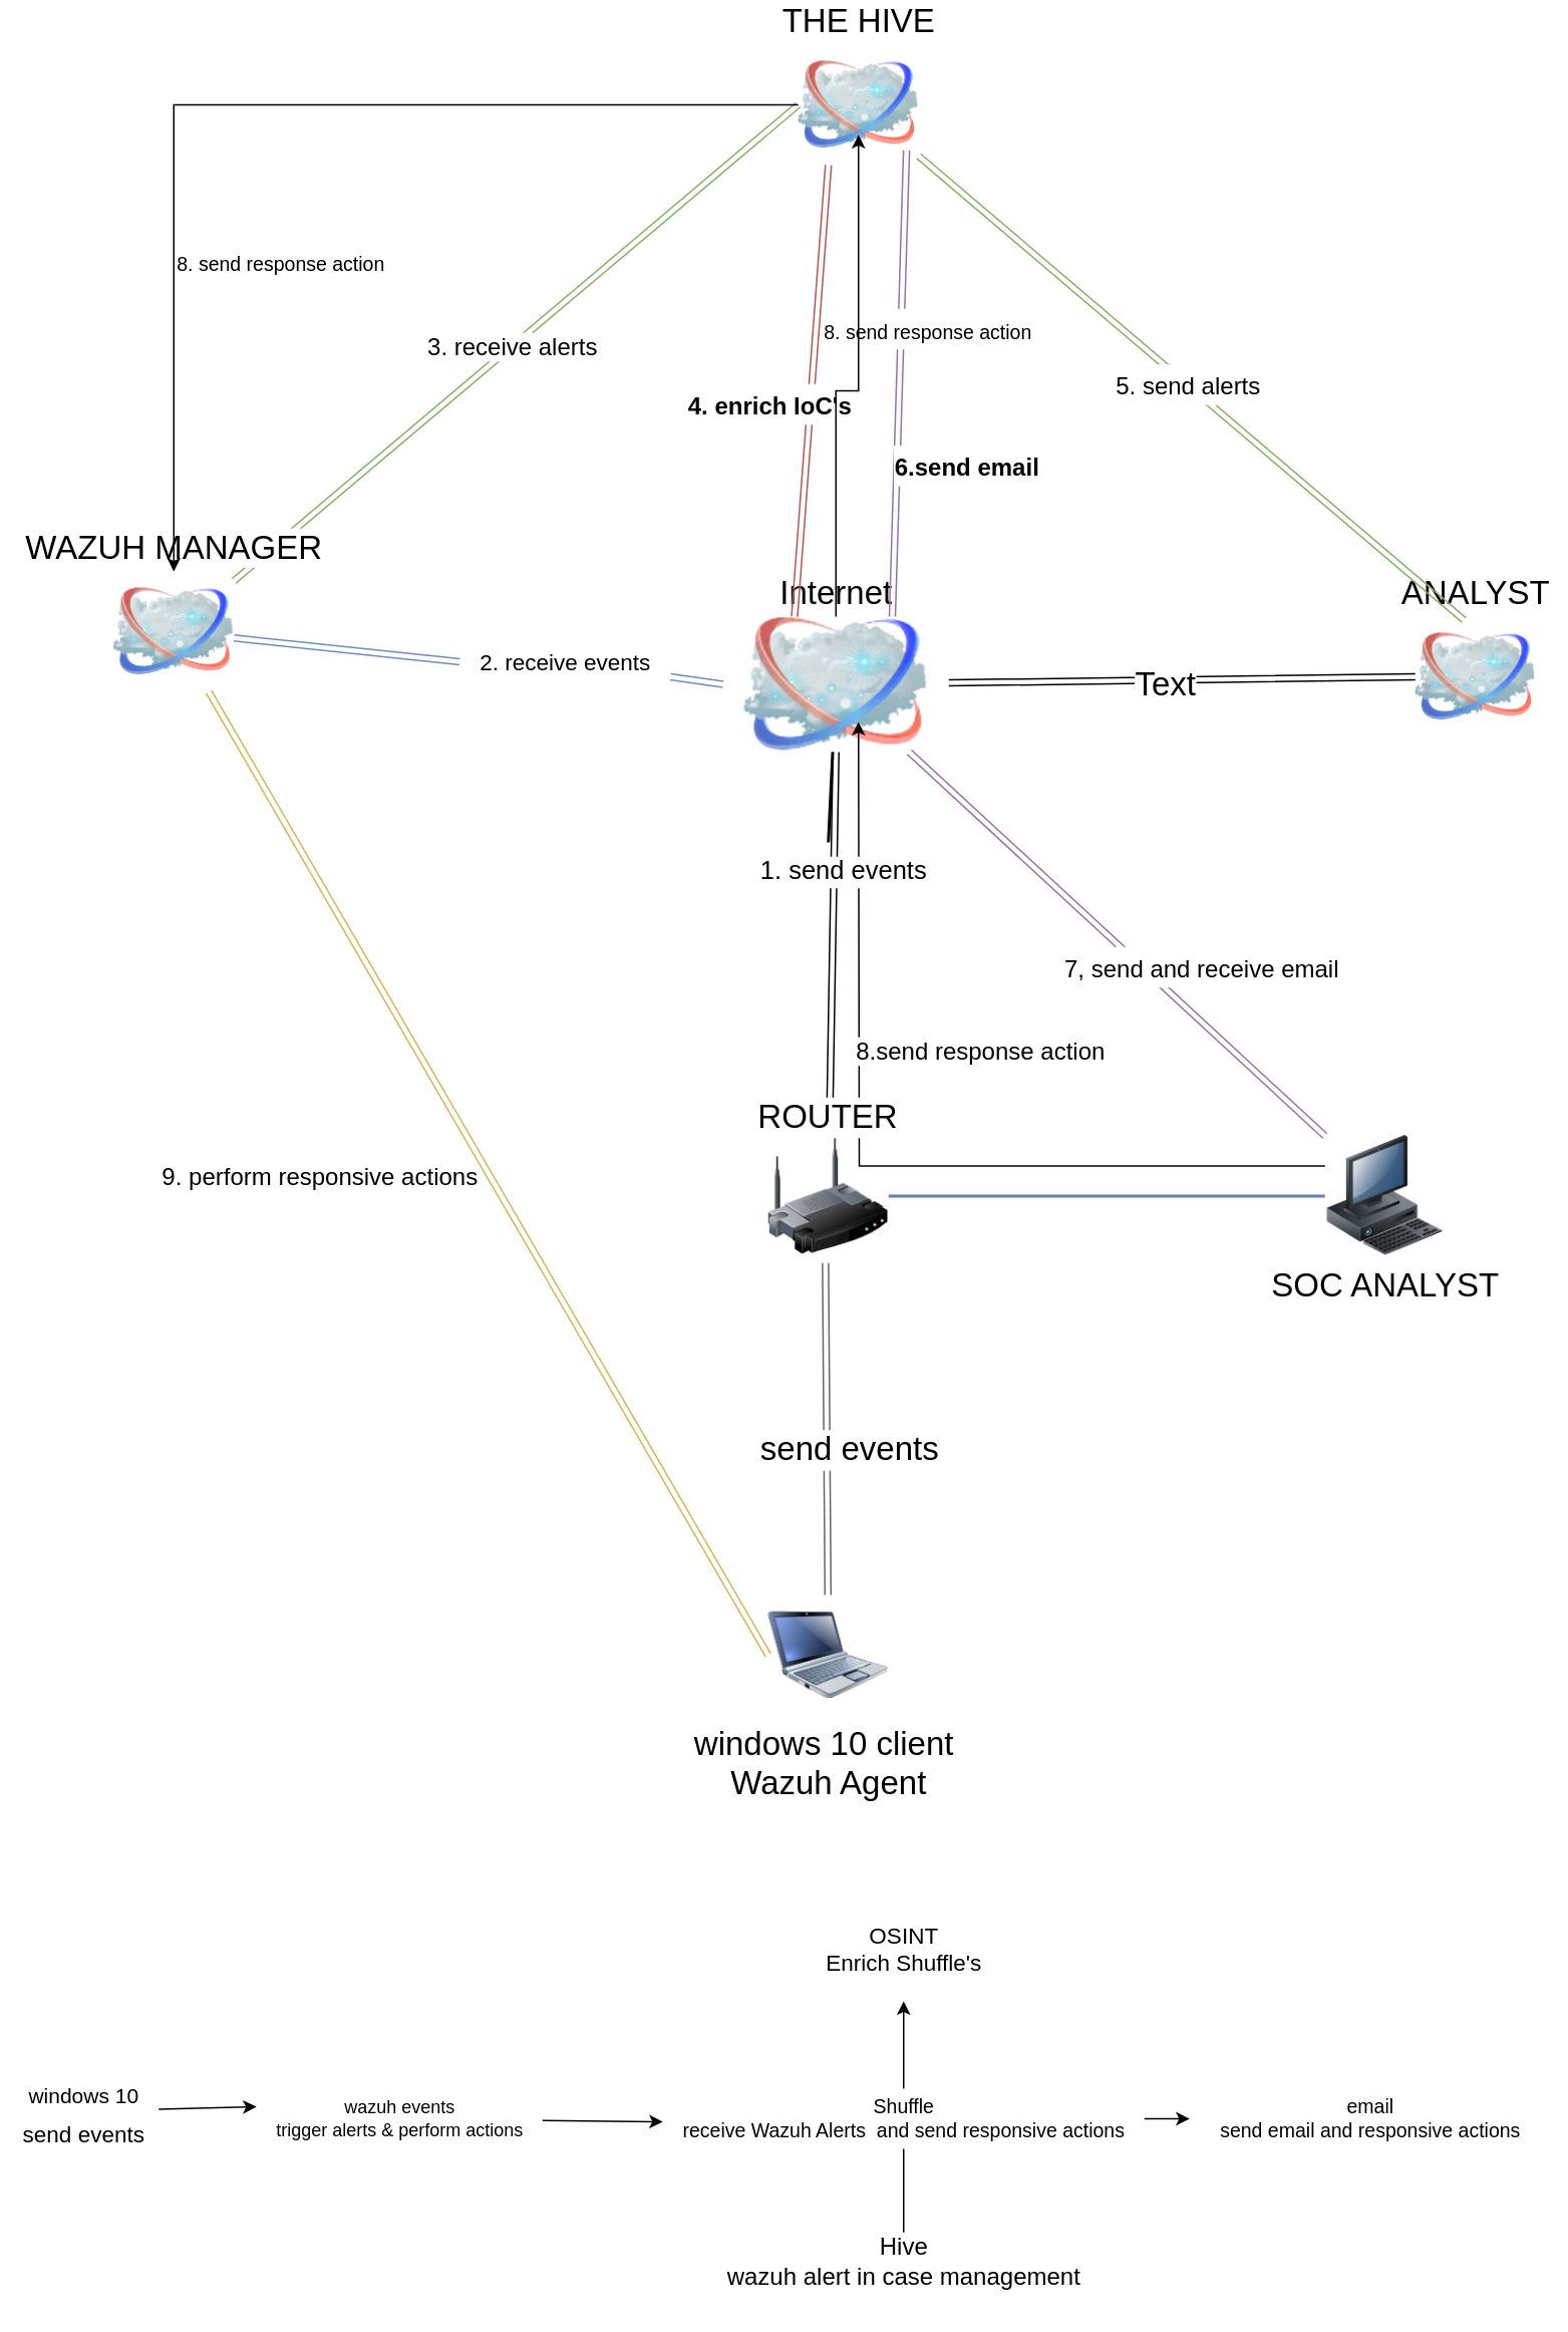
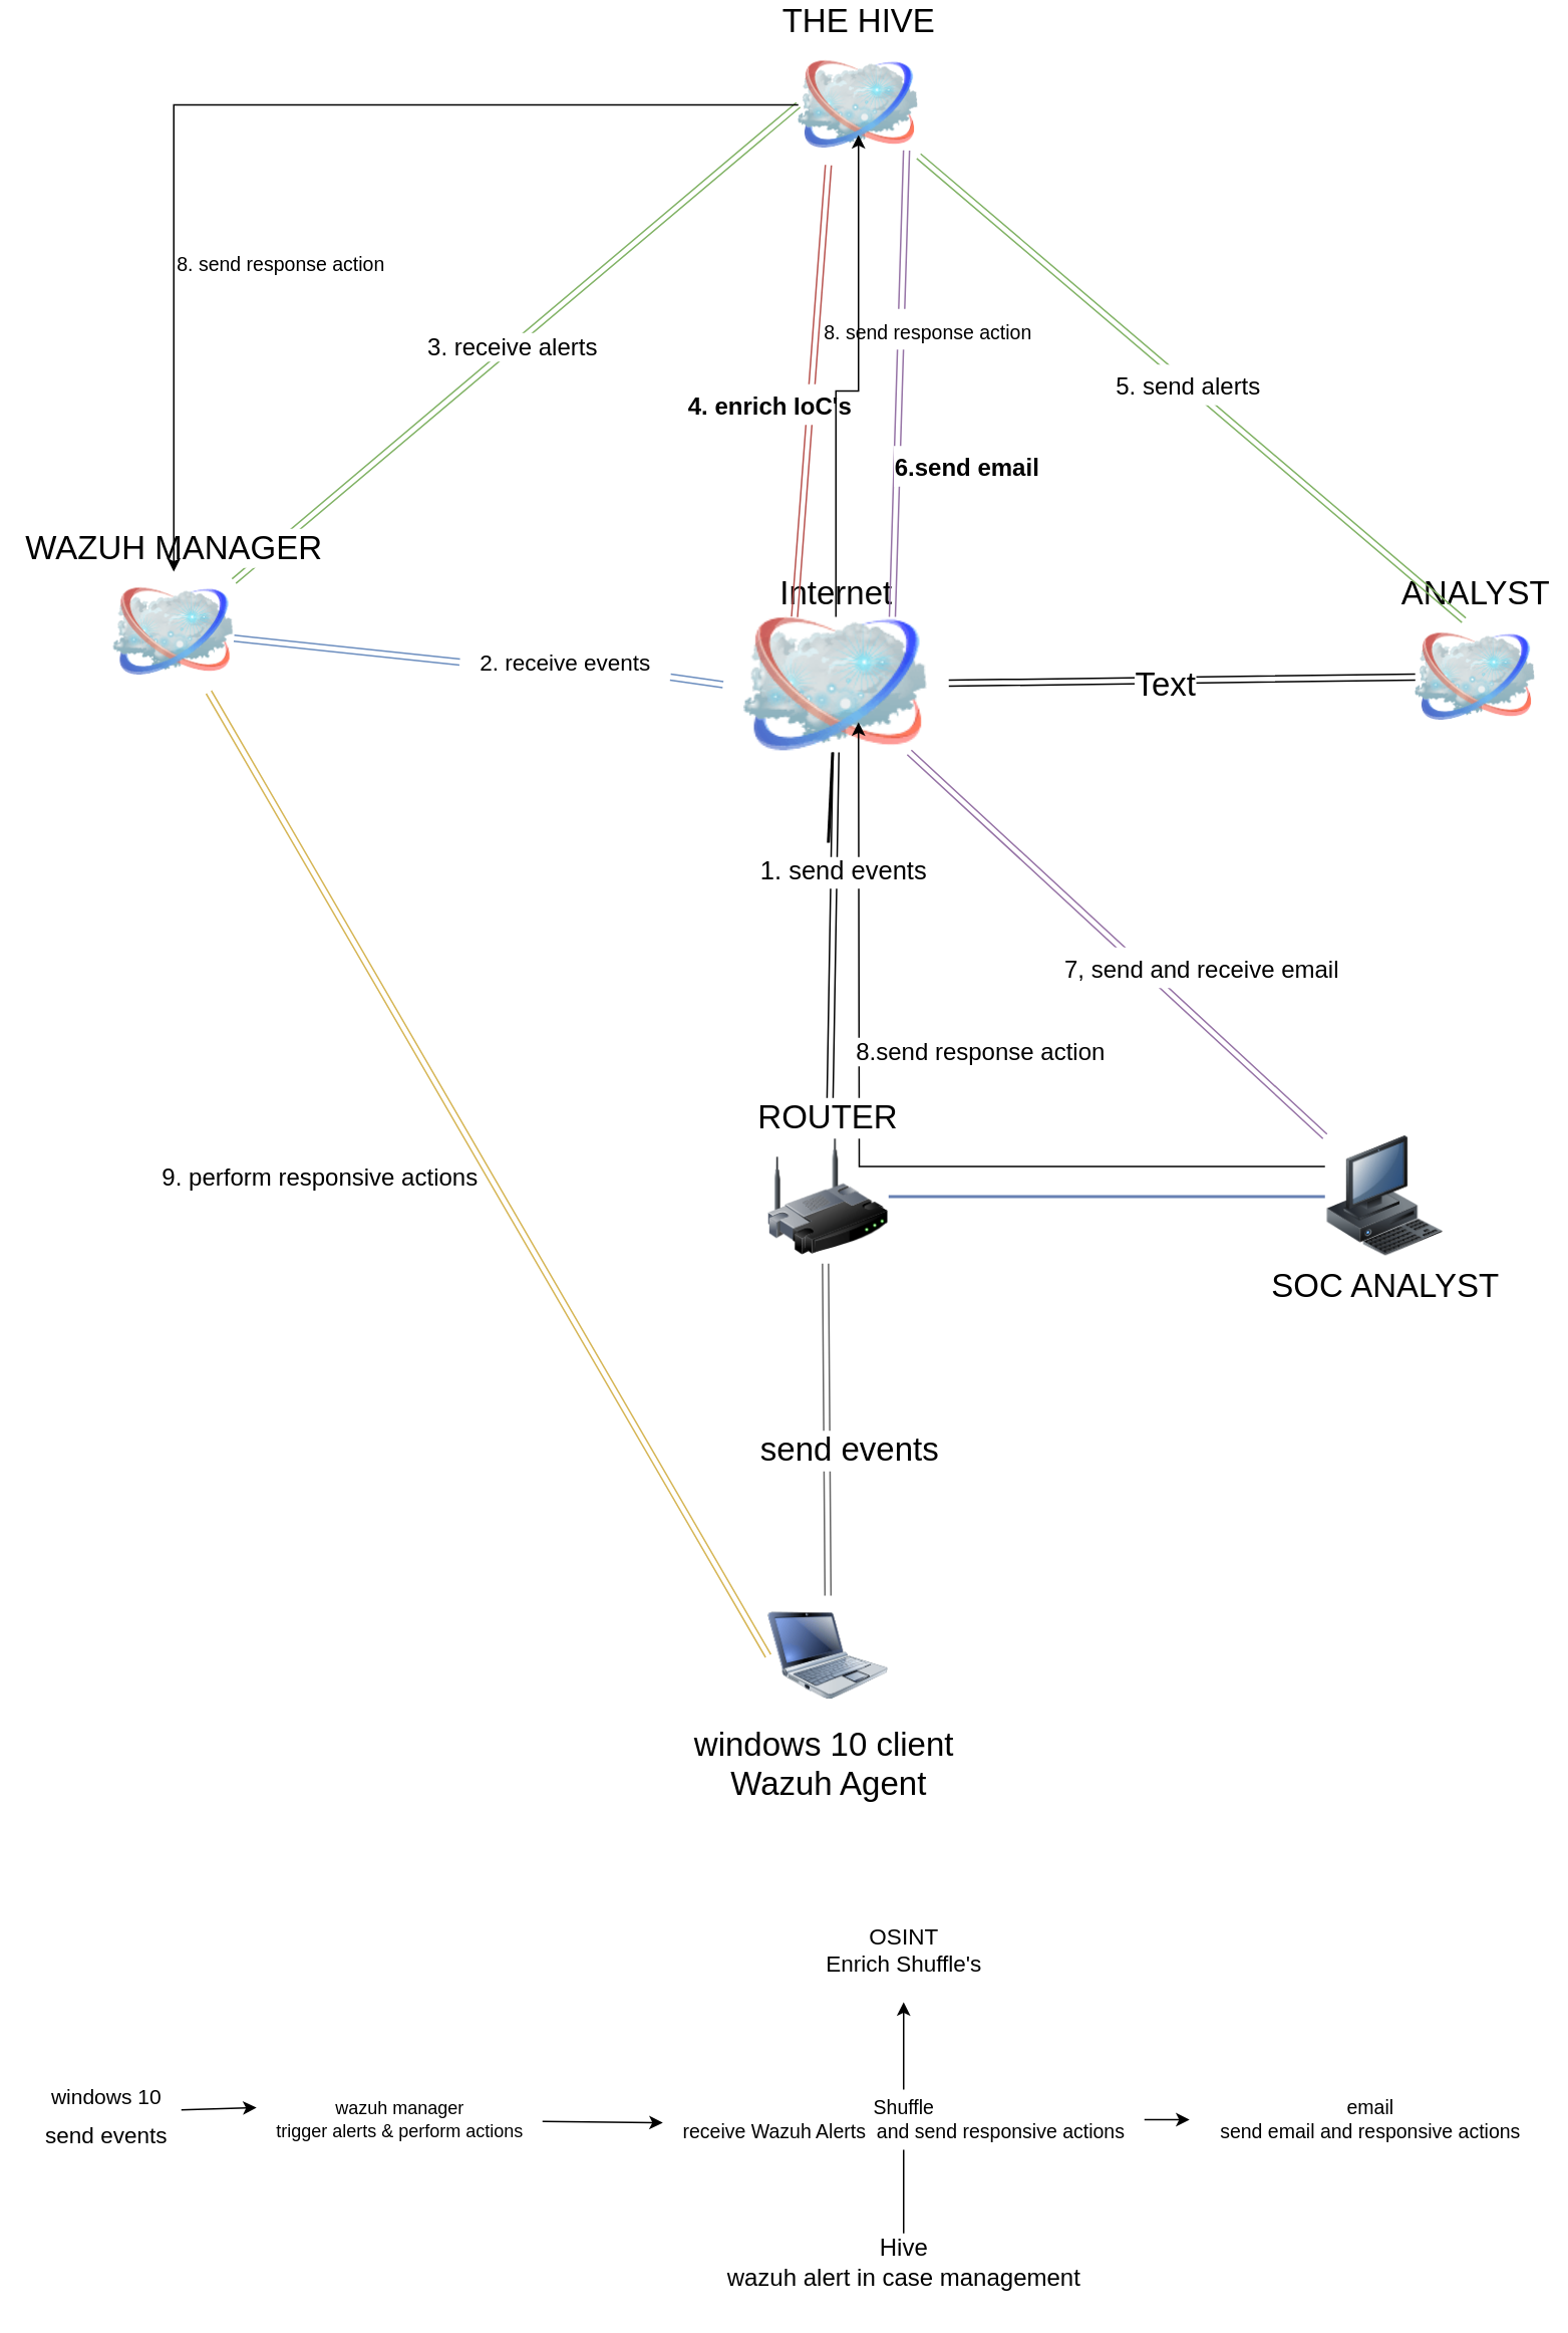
- <mxCell id="40" value="&lt;font style=&quot;font-size: 14px;&quot;&gt;windows 10&lt;/font&gt;&lt;div style=&quot;font-size: 21px;&quot;&gt;&lt;font style=&quot;font-size: 15px;&quot;&gt;send events&lt;/font&gt;&lt;/div&gt;" style="text;html=1;align=center;verticalAlign=middle;resizable=0;points=[];autosize=1;strokeColor=none;fillColor=none;fontFamily=Helvetica;fontSize=22;fontColor=default;labelBackgroundColor=#ffffff;" vertex="1" parent="1"><mxGeometry x="5" y="1358" width="100" height="70" as="geometry" /></mxCell>
+ <mxCell id="40" value="&lt;font style=&quot;font-size: 14px;&quot;&gt;windows 10&lt;/font&gt;&lt;div style=&quot;font-size: 21px;&quot;&gt;&lt;font style=&quot;font-size: 15px;&quot;&gt;send events&lt;/font&gt;&lt;/div&gt;" style="text;html=1;align=center;verticalAlign=middle;resizable=0;points=[];autosize=1;strokeColor=none;fillColor=none;fontFamily=Helvetica;fontSize=22;fontColor=default;labelBackgroundColor=#ffffff;" vertex="1" parent="1"><mxGeometry x="20" y="1358" width="100" height="70" as="geometry" /></mxCell>
- <mxCell id="42" value="wazuh events&lt;div style=&quot;font-size: 12px;&quot;&gt;trigger alerts &amp;amp; perform actions&lt;/div&gt;" style="text;html=1;align=center;verticalAlign=middle;resizable=0;points=[];autosize=1;strokeColor=none;fillColor=none;fontFamily=Helvetica;fontSize=12;fontColor=default;labelBackgroundColor=#ffffff;" vertex="1" parent="1"><mxGeometry x="170" y="1378" width="190" height="40" as="geometry" /></mxCell>
+ <mxCell id="42" value="wazuh manager&lt;div style=&quot;font-size: 12px;&quot;&gt;trigger alerts &amp;amp; perform actions&lt;/div&gt;" style="text;html=1;align=center;verticalAlign=middle;resizable=0;points=[];autosize=1;strokeColor=none;fillColor=none;fontFamily=Helvetica;fontSize=12;fontColor=default;labelBackgroundColor=#ffffff;" vertex="1" parent="1"><mxGeometry x="170" y="1378" width="190" height="40" as="geometry" /></mxCell>
